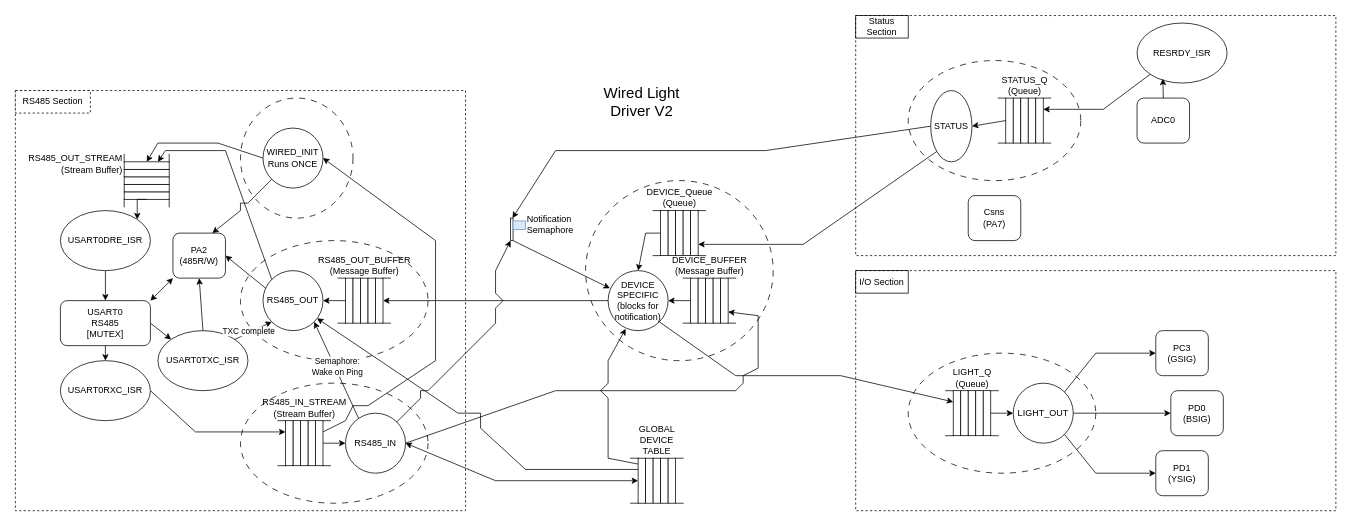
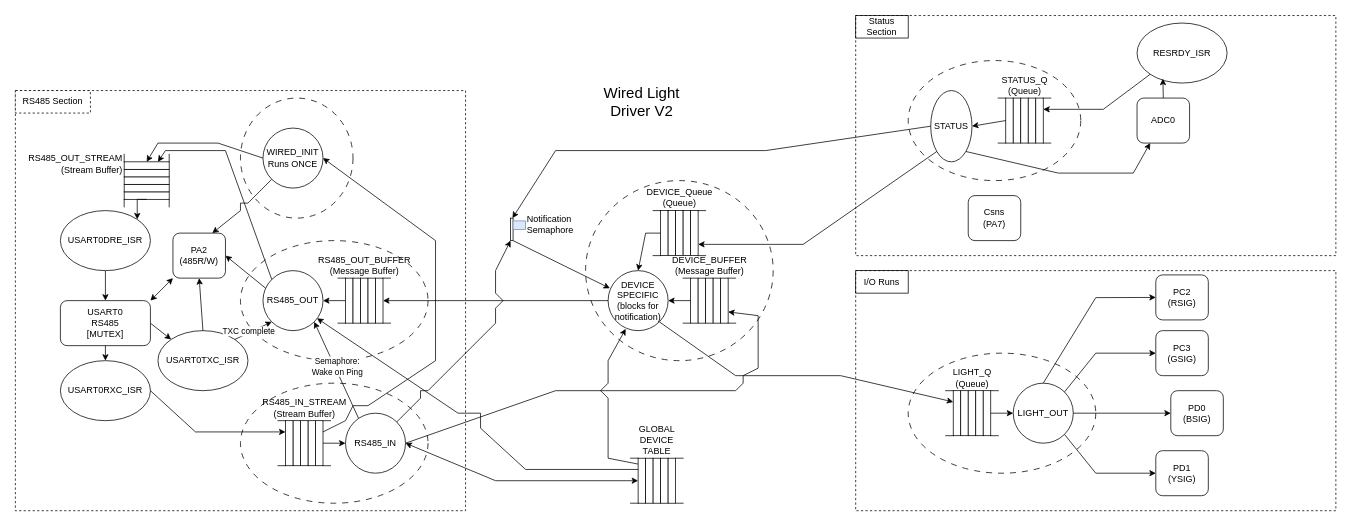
+ <mxCell id="138" value="" style="endArrow=classic;html=1;rounded=0;exitX=1;exitY=1;exitDx=0;exitDy=0;entryX=0.25;entryY=1;entryDx=0;entryDy=0;" parent="1" source="92" target="125" edge="1"><mxGeometry width="50" height="50" relative="1" as="geometry"><mxPoint x="1430" y="200" as="sourcePoint" /><mxPoint x="1480" y="150" as="targetPoint" /><Array as="points"><mxPoint x="1410" y="230" /><mxPoint x="1510" y="230" /></Array></mxGeometry></mxCell>
- <mxCell id="84" value="I/O Section" style="text;html=1;align=center;verticalAlign=middle;whiteSpace=wrap;rounded=0;strokeColor=default;" parent="1" vertex="1"><mxGeometry x="1140" y="360" width="70" height="30" as="geometry" /></mxCell>
+ <mxCell id="84" value="I/O Runs" style="text;html=1;align=center;verticalAlign=middle;whiteSpace=wrap;rounded=0;strokeColor=default;" parent="1" vertex="1"><mxGeometry x="1140" y="360" width="70" height="30" as="geometry" /></mxCell>
+ <mxCell id="87" value="&lt;div&gt;PC2&lt;/div&gt;&lt;div&gt;(RSIG)&lt;/div&gt;" style="rounded=1;whiteSpace=wrap;html=1;movable=1;resizable=1;rotatable=1;deletable=1;editable=1;locked=0;connectable=1;" parent="1" vertex="1"><mxGeometry x="1540" y="365.72" width="70" height="60" as="geometry" /></mxCell>
+ <mxCell id="88" value="" style="endArrow=classic;html=1;rounded=0;exitX=0.5;exitY=0;exitDx=0;exitDy=0;entryX=0;entryY=0.5;entryDx=0;entryDy=0;" parent="1" source="73" target="87" edge="1"><mxGeometry width="50" height="50" relative="1" as="geometry"><mxPoint x="1460" y="520" as="sourcePoint" /><mxPoint x="1510" y="470" as="targetPoint" /><Array as="points"><mxPoint x="1460" y="396" /></Array></mxGeometry></mxCell>
